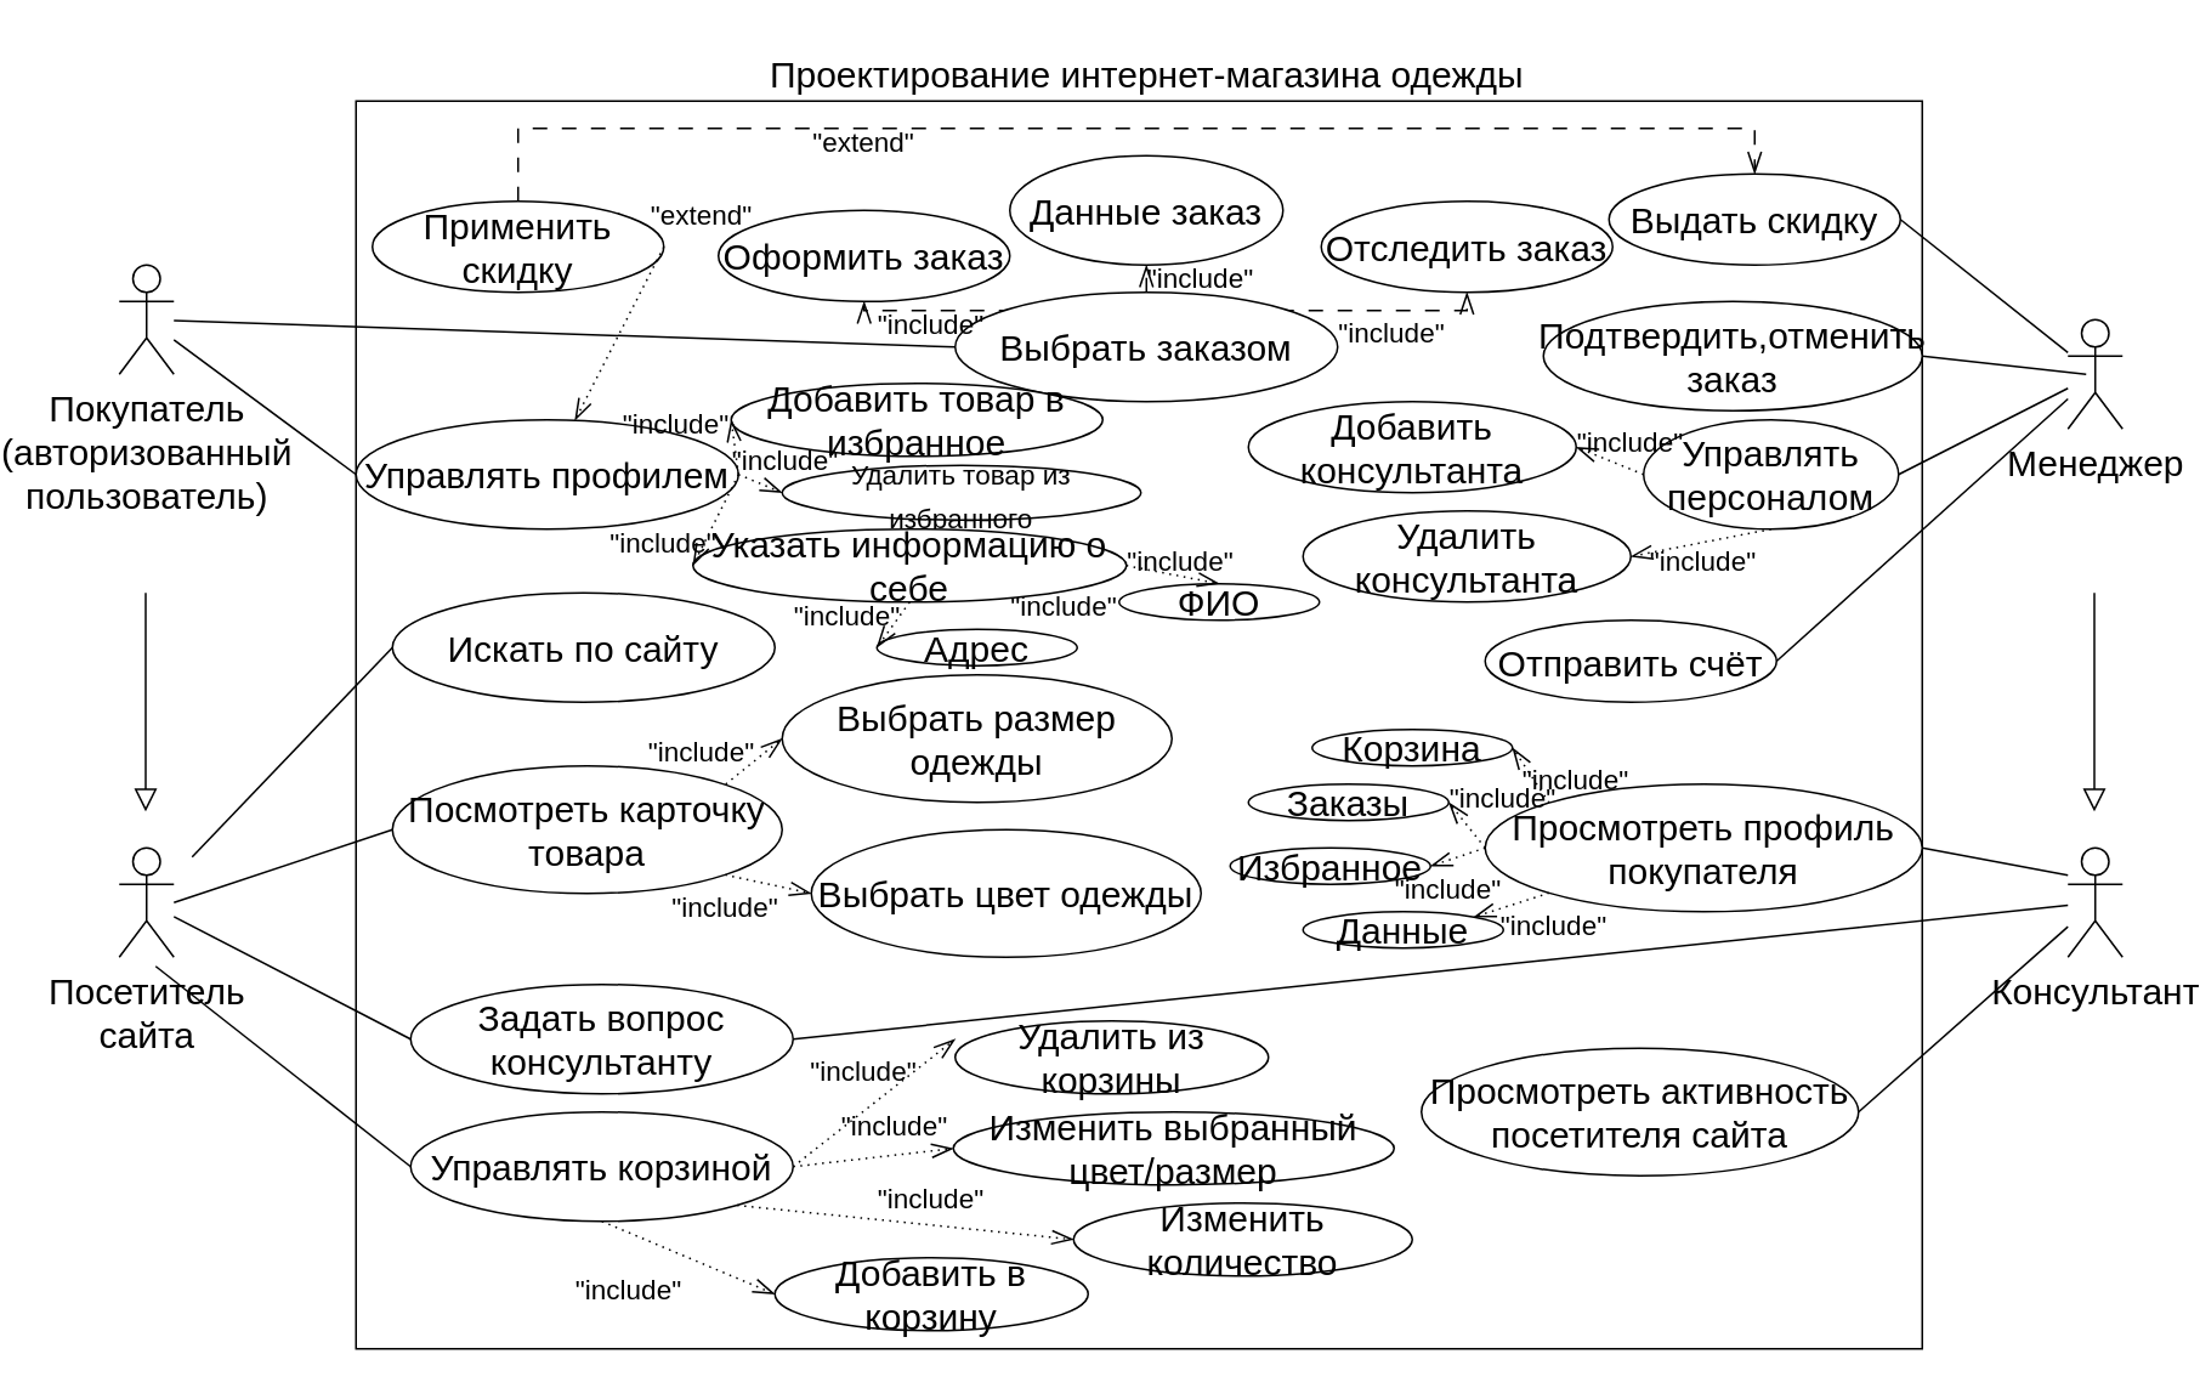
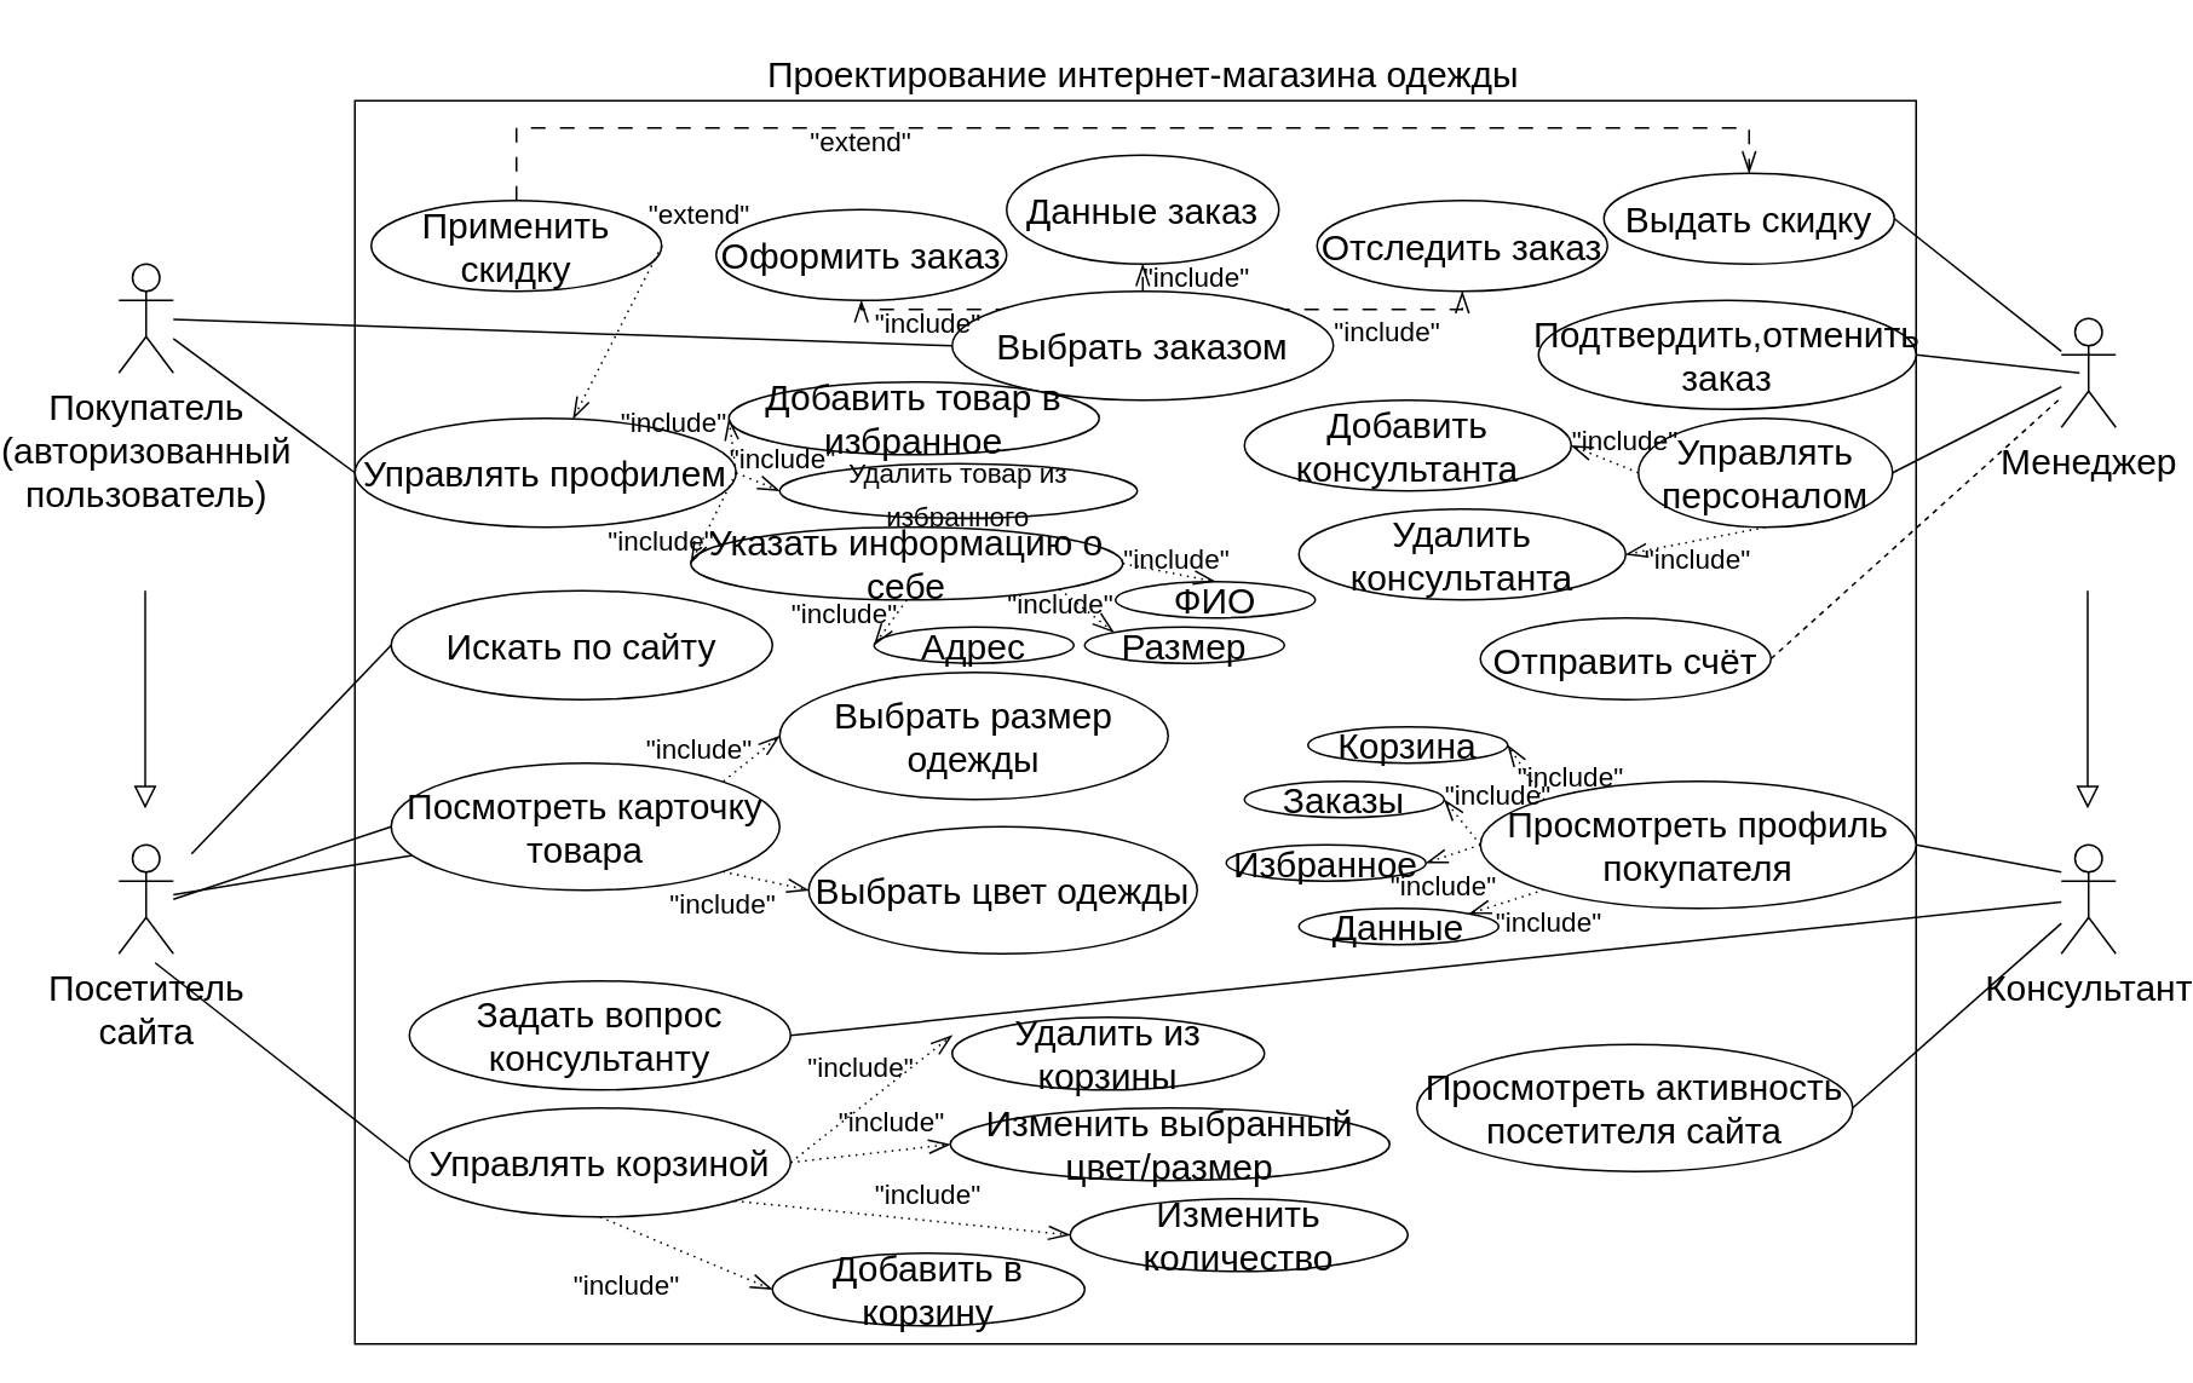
- <mxCell id="32" value="" style="endArrow=none;html=1;rounded=0;strokeWidth=1;fontSize=20;endSize=10;exitX=1;exitY=0.5;exitDx=0;exitDy=0;" parent="1" source="31" target="7" edge="1"><mxGeometry width="50" height="50" relative="1" as="geometry"><mxPoint x="560" y="390" as="sourcePoint" /><mxPoint x="610" y="340" as="targetPoint" /></mxGeometry></mxCell>
+ <mxCell id="32" value="" style="endArrow=none;html=1;rounded=0;strokeWidth=1;fontSize=20;endSize=10;exitX=1;exitY=0.5;exitDx=0;exitDy=0;dashed=1;" parent="1" source="31" target="7" edge="1"><mxGeometry width="50" height="50" relative="1" as="geometry"><mxPoint x="560" y="390" as="sourcePoint" /><mxPoint x="610" y="340" as="targetPoint" /></mxGeometry></mxCell>
+ <mxCell id="75" value="" style="endArrow=openThin;dashed=1;html=1;dashPattern=1 3;strokeWidth=1;rounded=0;fontSize=15;endSize=10;entryX=0;entryY=0;entryDx=0;entryDy=0;endFill=0;exitX=1;exitY=1;exitDx=0;exitDy=0;" parent="1" source="52" target="54" edge="1"><mxGeometry width="50" height="50" relative="1" as="geometry"><mxPoint x="464" y="340" as="sourcePoint" /><mxPoint x="446" y="365" as="targetPoint" /></mxGeometry></mxCell>
+ <mxCell id="54" value="Размер" style="ellipse;whiteSpace=wrap;html=1;fontSize=20;" parent="1" vertex="1"><mxGeometry x="552" y="345" width="110" height="20" as="geometry" /></mxCell>
- <mxCell id="13" value="" style="endArrow=none;html=1;rounded=0;fontSize=20;endSize=10;entryX=0;entryY=0.5;entryDx=0;entryDy=0;" parent="1" source="6" target="15" edge="1"><mxGeometry width="50" height="50" relative="1" as="geometry"><mxPoint x="560" y="390" as="sourcePoint" /><mxPoint x="610" y="340" as="targetPoint" /></mxGeometry></mxCell>
+ <mxCell id="13" value="" style="endArrow=none;html=1;rounded=0;fontSize=20;endSize=10;" parent="1" source="6" target="9" edge="1"><mxGeometry width="50" height="50" relative="1" as="geometry"><mxPoint x="560" y="390" as="sourcePoint" /><mxPoint x="610" y="340" as="targetPoint" /></mxGeometry></mxCell>
